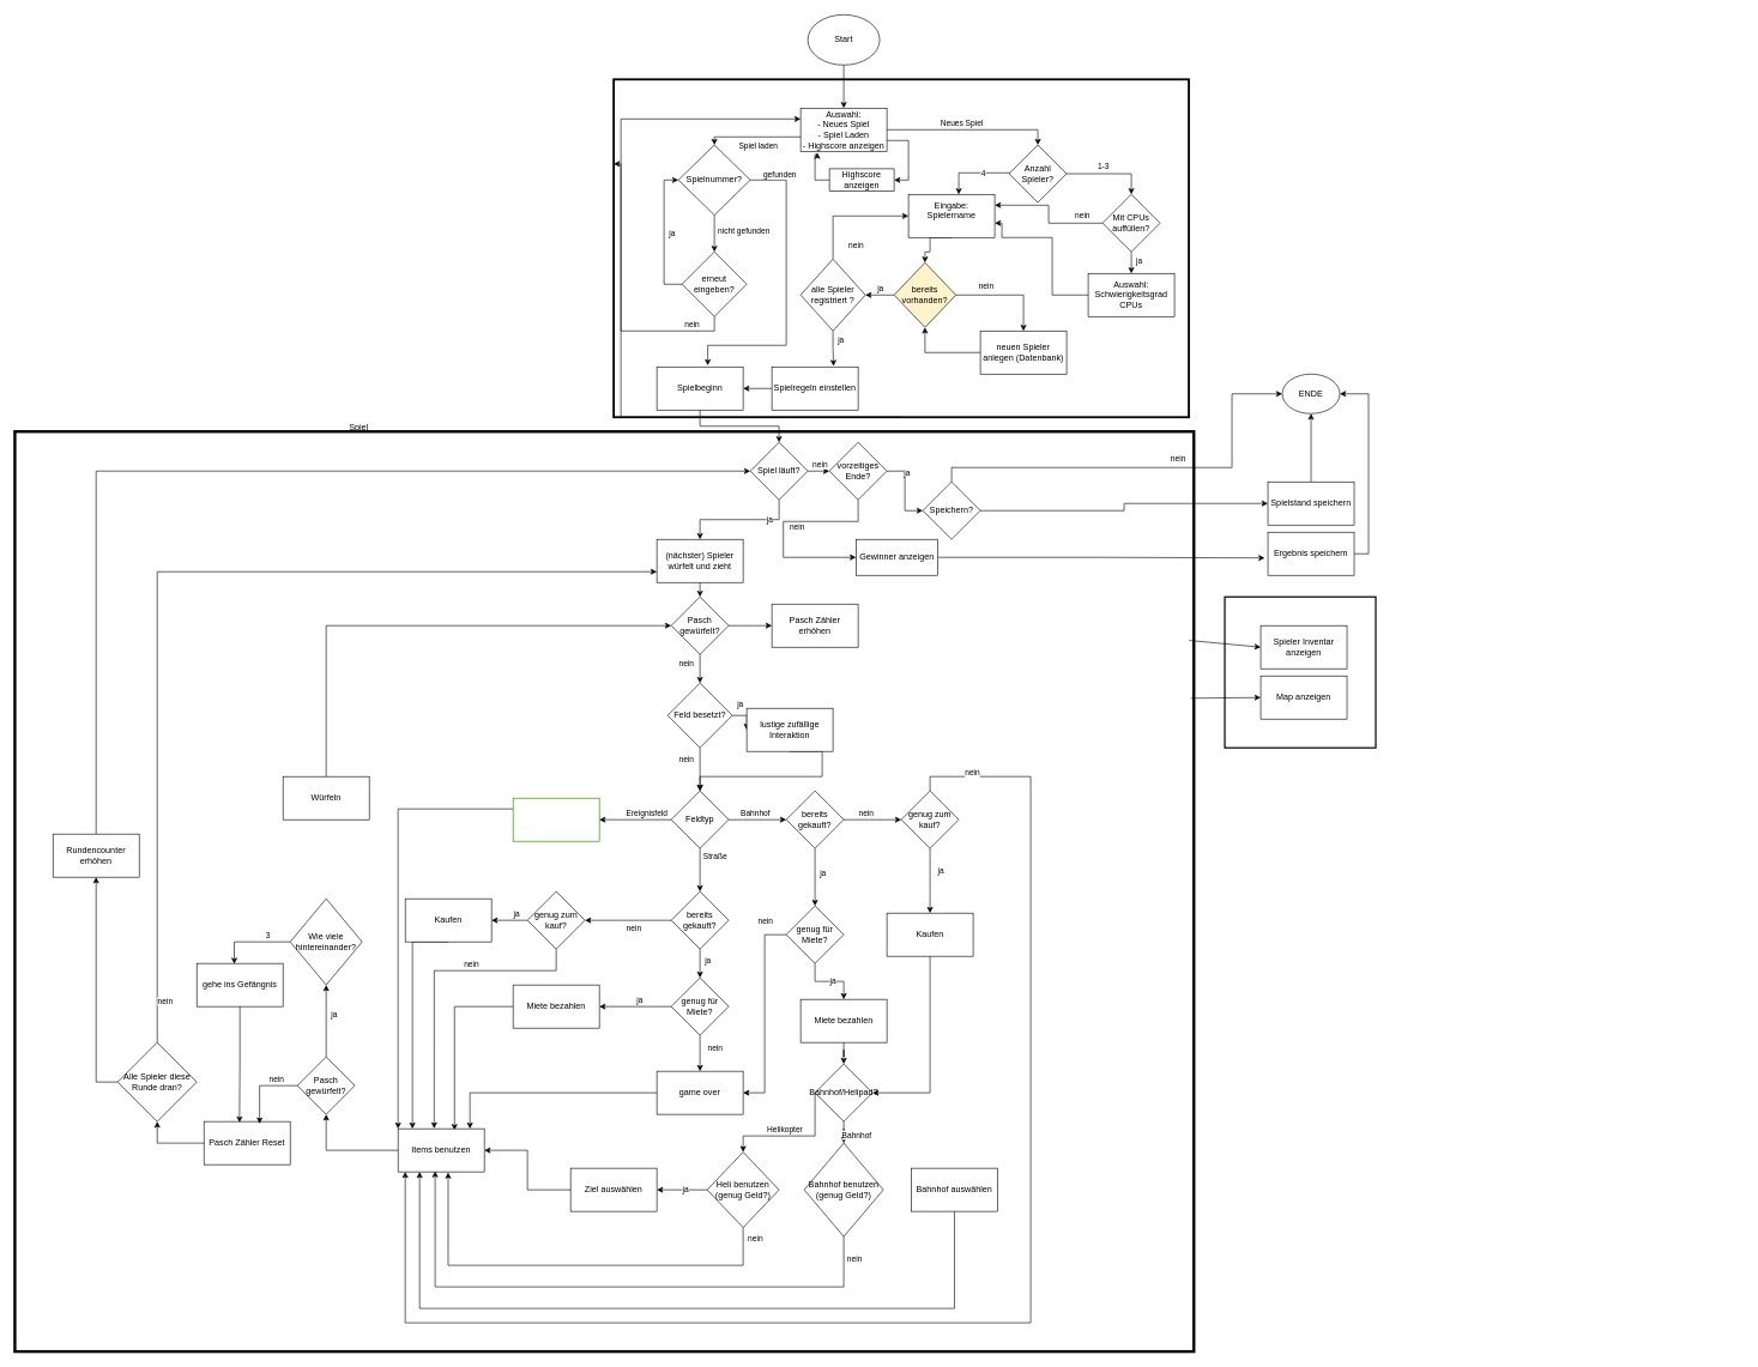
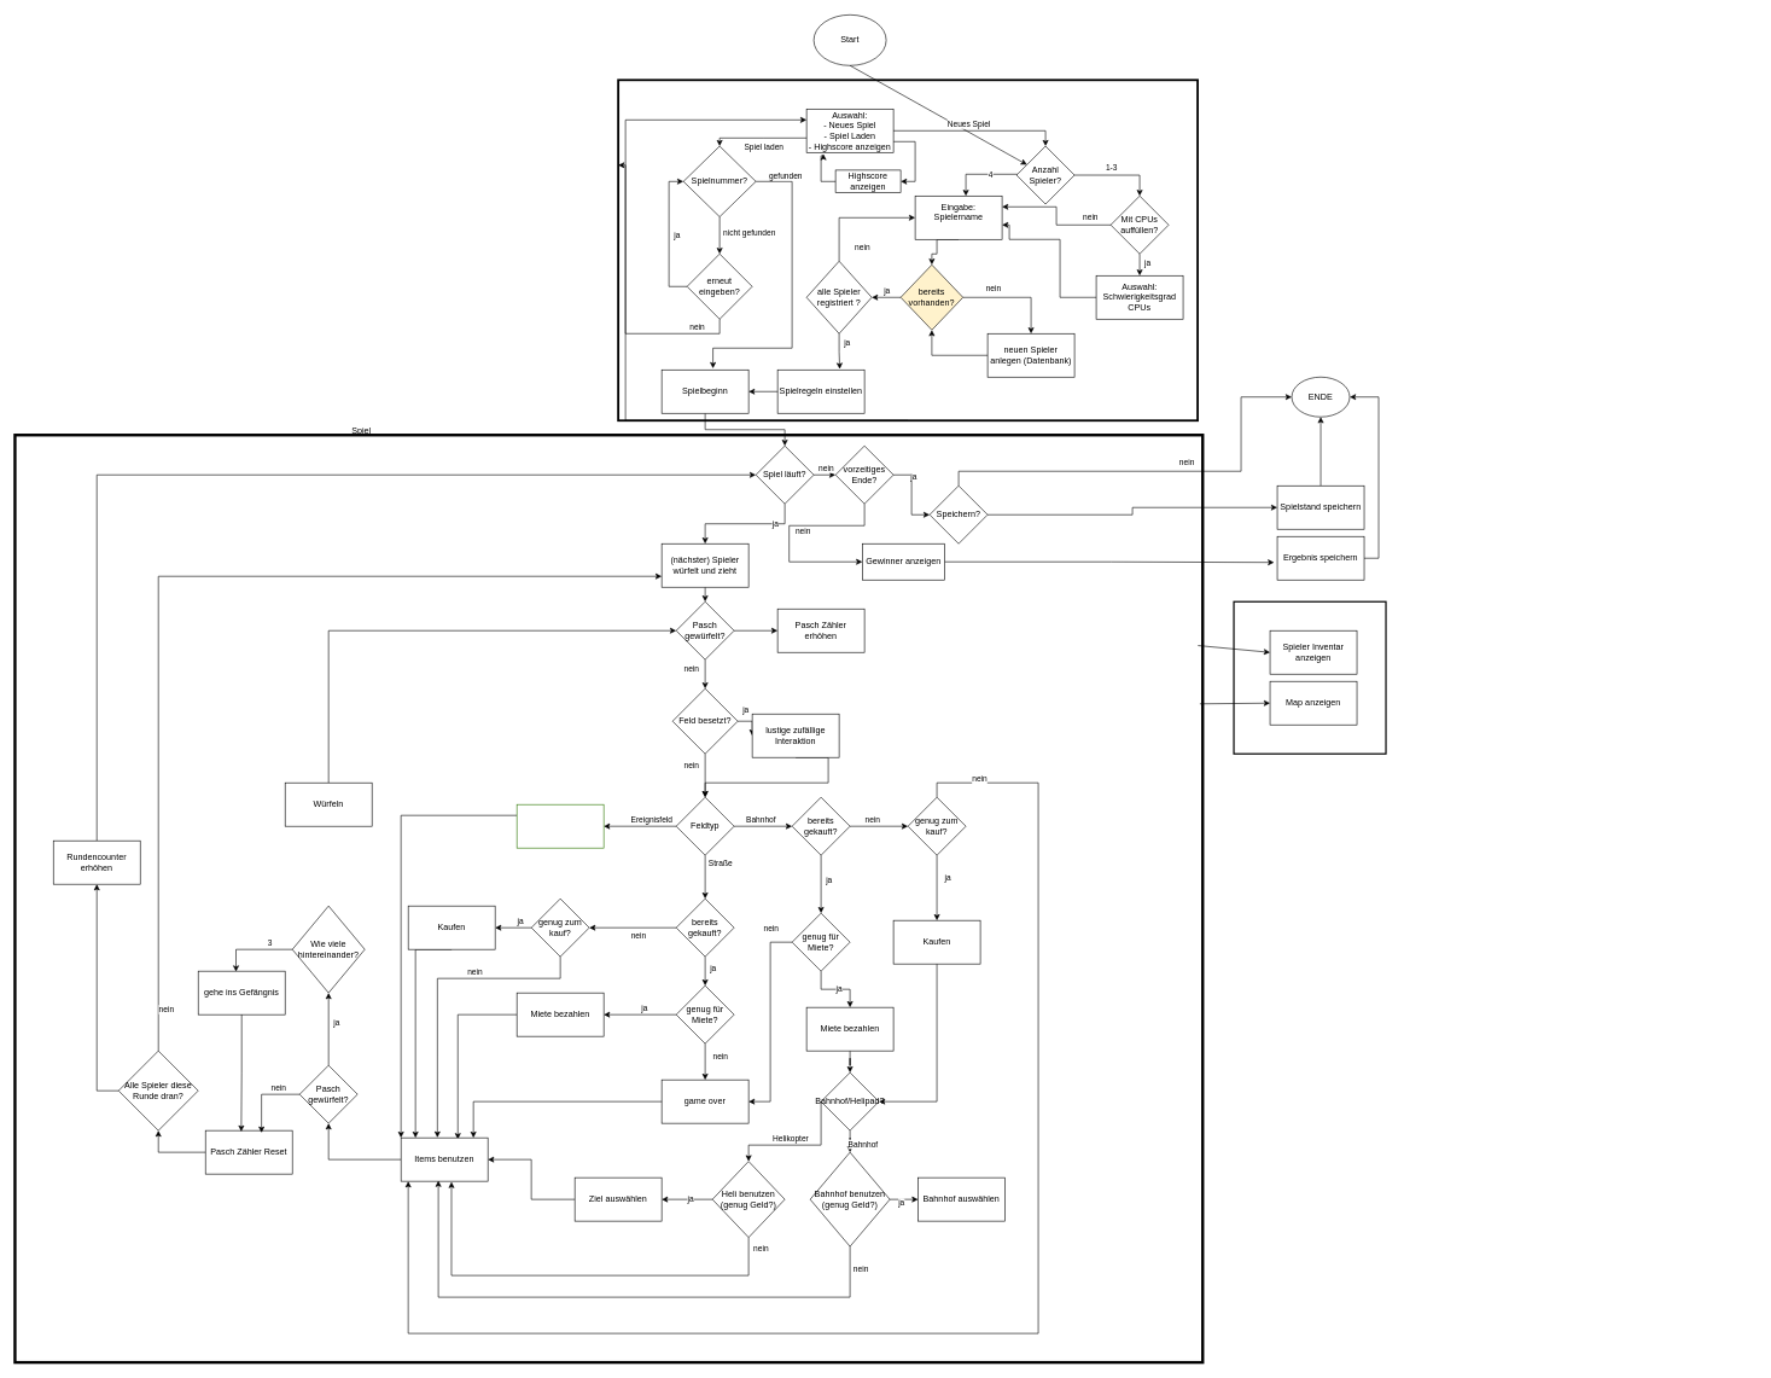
- <mxCell id="6" value="" style="endArrow=classic;html=1;rounded=0;entryX=0.5;entryY=0;entryDx=0;entryDy=0;exitX=0.5;exitY=1;exitDx=0;exitDy=0;" edge="1" parent="1" source="3" target="5"><mxGeometry width="50" height="50" relative="1" as="geometry"><mxPoint x="1273" y="210" as="sourcePoint" /><mxPoint x="1223" y="260" as="targetPoint" /></mxGeometry></mxCell>
+ <mxCell id="6" value="" style="endArrow=classic;html=1;rounded=0;exitX=0.5;exitY=1;exitDx=0;exitDy=0;" edge="1" parent="1" source="3" target="16"><mxGeometry width="50" height="50" relative="1" as="geometry"><mxPoint x="1273" y="210" as="sourcePoint" /><mxPoint x="1223" y="260" as="targetPoint" /></mxGeometry></mxCell>
+ <mxCell id="134" value="" style="edgeStyle=orthogonalEdgeStyle;rounded=0;orthogonalLoop=1;jettySize=auto;html=1;" edge="1" parent="1" source="136" target="145"><mxGeometry relative="1" as="geometry" /></mxCell>
+ <mxCell id="135" value="ja" style="edgeLabel;html=1;align=center;verticalAlign=middle;resizable=0;points=[];" vertex="1" connectable="0" parent="134"><mxGeometry x="-0.291" y="-4" relative="1" as="geometry"><mxPoint as="offset" /></mxGeometry></mxCell>
- <mxCell id="144" style="edgeStyle=orthogonalEdgeStyle;rounded=0;orthogonalLoop=1;jettySize=auto;html=1;exitX=0.5;exitY=1;exitDx=0;exitDy=0;entryX=0.25;entryY=1;entryDx=0;entryDy=0;" edge="1" parent="1" source="145" target="111"><mxGeometry relative="1" as="geometry"><Array as="points"><mxPoint x="1327" y="1820" /><mxPoint x="583" y="1820" /></Array></mxGeometry></mxCell>
